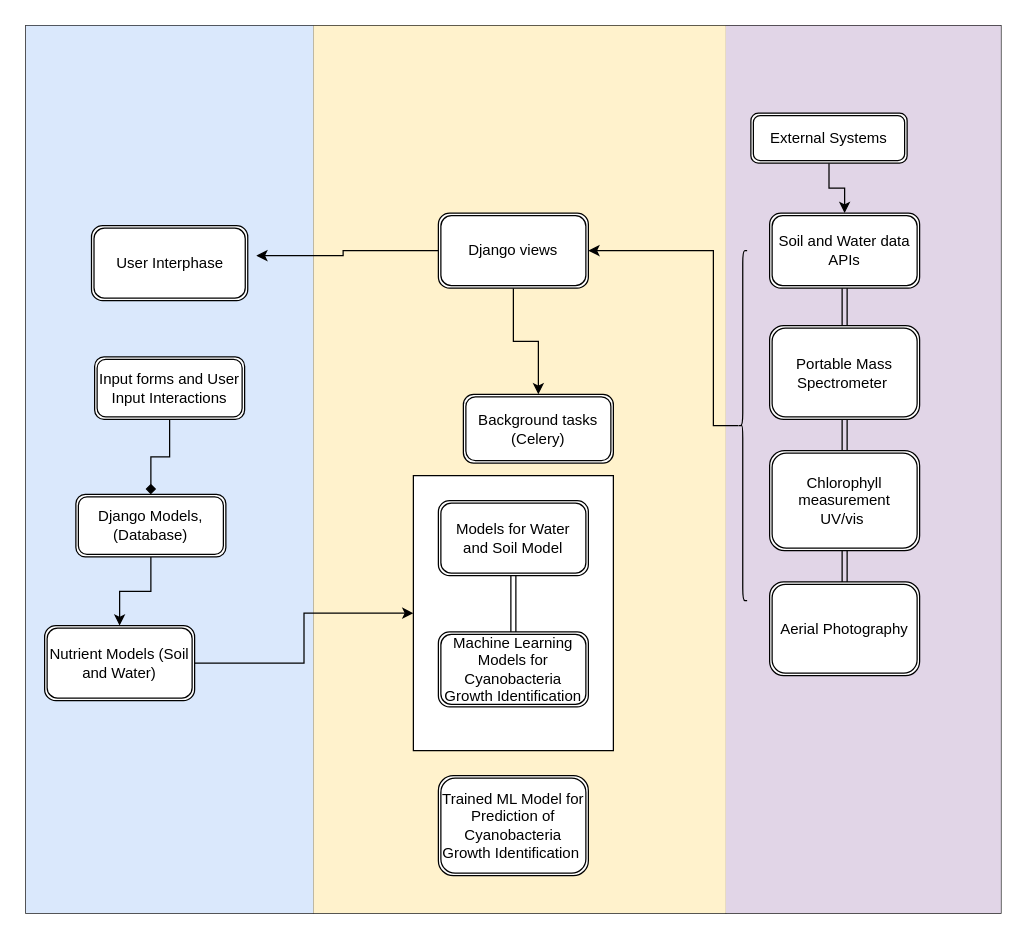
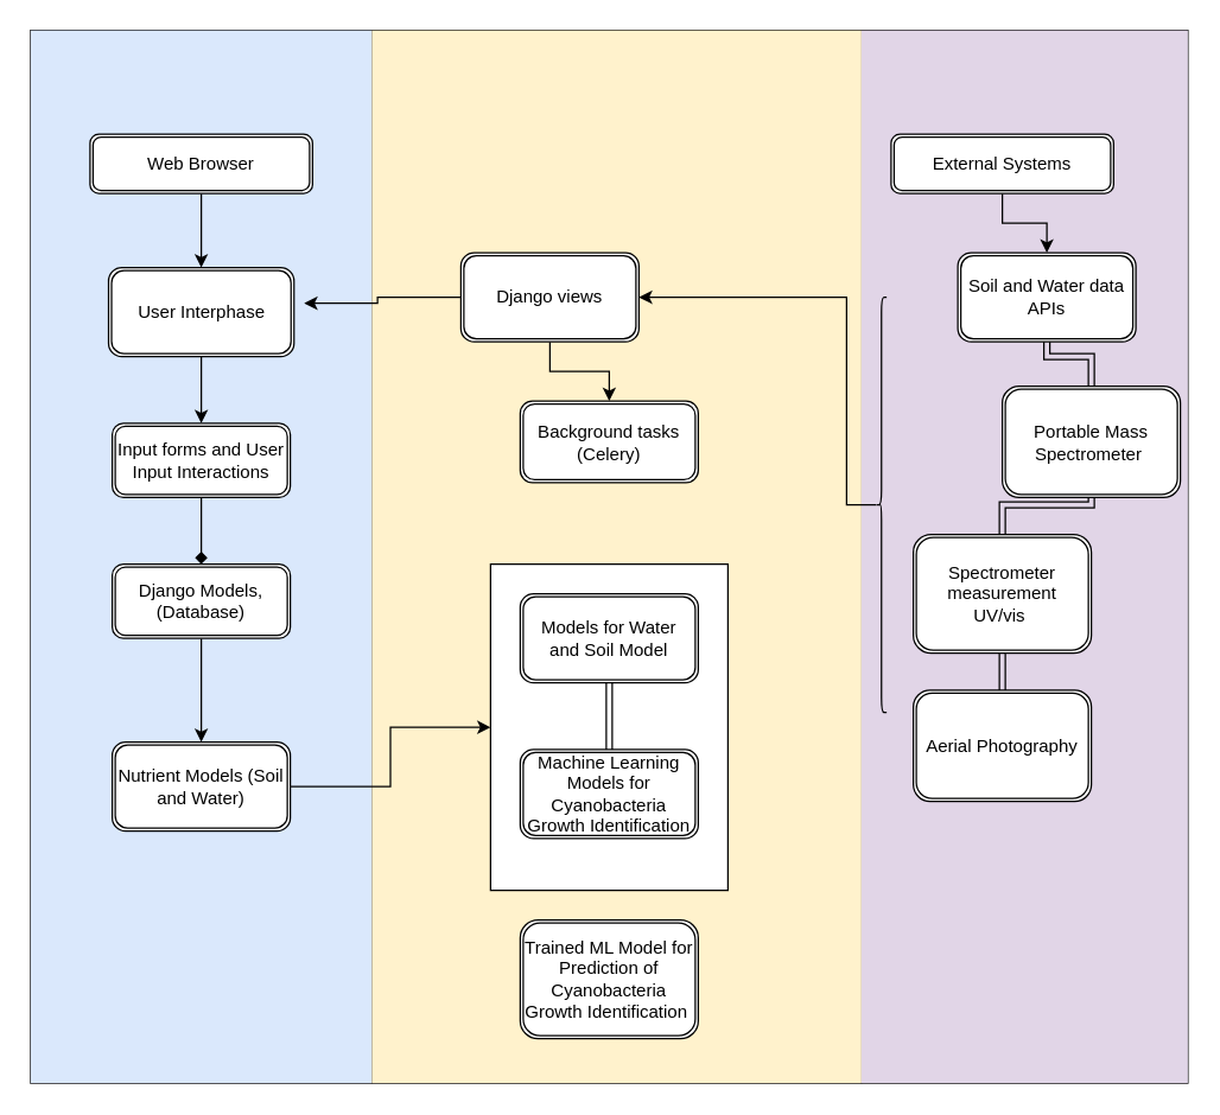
+ <mxCell id="8" value="Web Browser" style="shape=ext;double=1;rounded=1;whiteSpace=wrap;html=1;" vertex="1" parent="1"><mxGeometry x="60" y="90" width="150" height="40" as="geometry" /></mxCell>
- <mxCell id="10" value="External Systems" style="shape=ext;double=1;rounded=1;whiteSpace=wrap;html=1;" vertex="1" parent="1"><mxGeometry x="600" y="90" width="125" height="40" as="geometry" /></mxCell>
+ <mxCell id="10" value="External Systems" style="shape=ext;double=1;rounded=1;whiteSpace=wrap;html=1;" vertex="1" parent="1"><mxGeometry x="600" y="90" width="150" height="40" as="geometry" /></mxCell>
+ <mxCell id="7" value="" style="edgeStyle=orthogonalEdgeStyle;rounded=0;orthogonalLoop=1;jettySize=auto;html=1;" edge="1" parent="1" source="8" target="12"><mxGeometry relative="1" as="geometry" /></mxCell>
- <mxCell id="14" value="Django views" style="shape=ext;double=1;rounded=1;whiteSpace=wrap;html=1;" vertex="1" parent="1"><mxGeometry x="350" y="170" width="120" height="60" as="geometry" /></mxCell>
+ <mxCell id="14" value="Django views" style="shape=ext;double=1;rounded=1;whiteSpace=wrap;html=1;" vertex="1" parent="1"><mxGeometry x="310" y="170" width="120" height="60" as="geometry" /></mxCell>
- <mxCell id="24" value="Soil and Water data APIs" style="shape=ext;double=1;rounded=1;whiteSpace=wrap;html=1;" vertex="1" parent="1"><mxGeometry x="615" y="170" width="120" height="60" as="geometry" /></mxCell>
+ <mxCell id="24" value="Soil and Water data APIs" style="shape=ext;double=1;rounded=1;whiteSpace=wrap;html=1;" vertex="1" parent="1"><mxGeometry x="645" y="170" width="120" height="60" as="geometry" /></mxCell>
+ <mxCell id="11" value="" style="edgeStyle=orthogonalEdgeStyle;rounded=0;orthogonalLoop=1;jettySize=auto;html=1;" edge="1" parent="1" source="12" target="20"><mxGeometry relative="1" as="geometry" /></mxCell>
- <mxCell id="28" value="Portable Mass Spectrometer&amp;nbsp;" style="shape=ext;double=1;rounded=1;whiteSpace=wrap;html=1;" vertex="1" parent="1"><mxGeometry x="615" y="260" width="120" height="75" as="geometry" /></mxCell>
+ <mxCell id="28" value="Portable Mass Spectrometer&amp;nbsp;" style="shape=ext;double=1;rounded=1;whiteSpace=wrap;html=1;" vertex="1" parent="1"><mxGeometry x="675" y="260" width="120" height="75" as="geometry" /></mxCell>
- <mxCell id="23" value="Background tasks&lt;br&gt;(Celery)" style="shape=ext;double=1;rounded=1;whiteSpace=wrap;html=1;" vertex="1" parent="1"><mxGeometry x="370" y="315" width="120" height="55" as="geometry" /></mxCell>
+ <mxCell id="23" value="Background tasks&lt;br&gt;(Celery)" style="shape=ext;double=1;rounded=1;whiteSpace=wrap;html=1;" vertex="1" parent="1"><mxGeometry x="350" y="270" width="120" height="55" as="geometry" /></mxCell>
- <mxCell id="26" value="Chlorophyll measurement UV/vis&amp;nbsp;" style="shape=ext;double=1;rounded=1;whiteSpace=wrap;html=1;" vertex="1" parent="1"><mxGeometry x="615" y="360" width="120" height="80" as="geometry" /></mxCell>
+ <mxCell id="26" value="Spectrometer measurement UV/vis&amp;nbsp;" style="shape=ext;double=1;rounded=1;whiteSpace=wrap;html=1;" vertex="1" parent="1"><mxGeometry x="615" y="360" width="120" height="80" as="geometry" /></mxCell>
- <mxCell id="18" value="Django Models,&lt;br&gt;(Database)" style="shape=ext;double=1;rounded=1;whiteSpace=wrap;html=1;" vertex="1" parent="1"><mxGeometry x="60" y="395" width="120" height="50" as="geometry" /></mxCell>
+ <mxCell id="18" value="Django Models,&lt;br&gt;(Database)" style="shape=ext;double=1;rounded=1;whiteSpace=wrap;html=1;" vertex="1" parent="1"><mxGeometry x="75" y="380" width="120" height="50" as="geometry" /></mxCell>
- <mxCell id="16" value="Nutrient Models (Soil and Water)" style="shape=ext;double=1;rounded=1;whiteSpace=wrap;html=1;" vertex="1" parent="1"><mxGeometry x="35" y="500" width="120" height="60" as="geometry" /></mxCell>
+ <mxCell id="16" value="Nutrient Models (Soil and Water)" style="shape=ext;double=1;rounded=1;whiteSpace=wrap;html=1;" vertex="1" parent="1"><mxGeometry x="75" y="500" width="120" height="60" as="geometry" /></mxCell>
